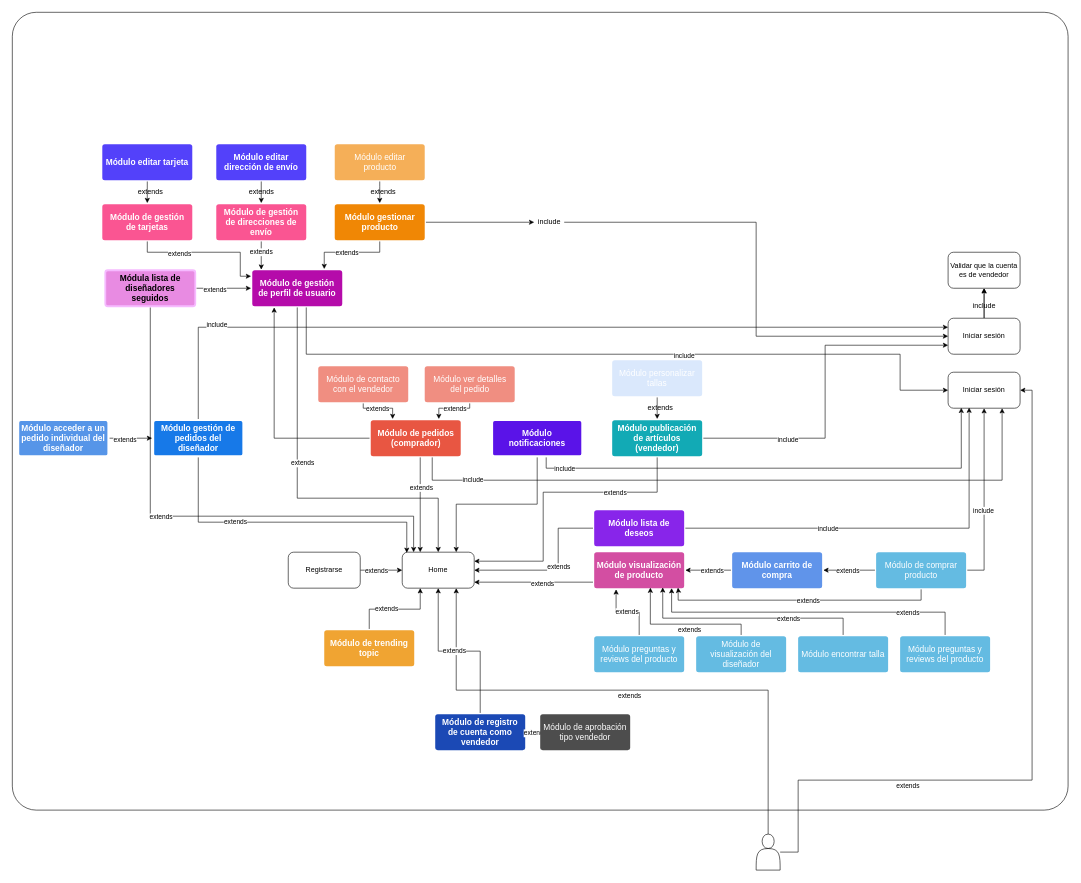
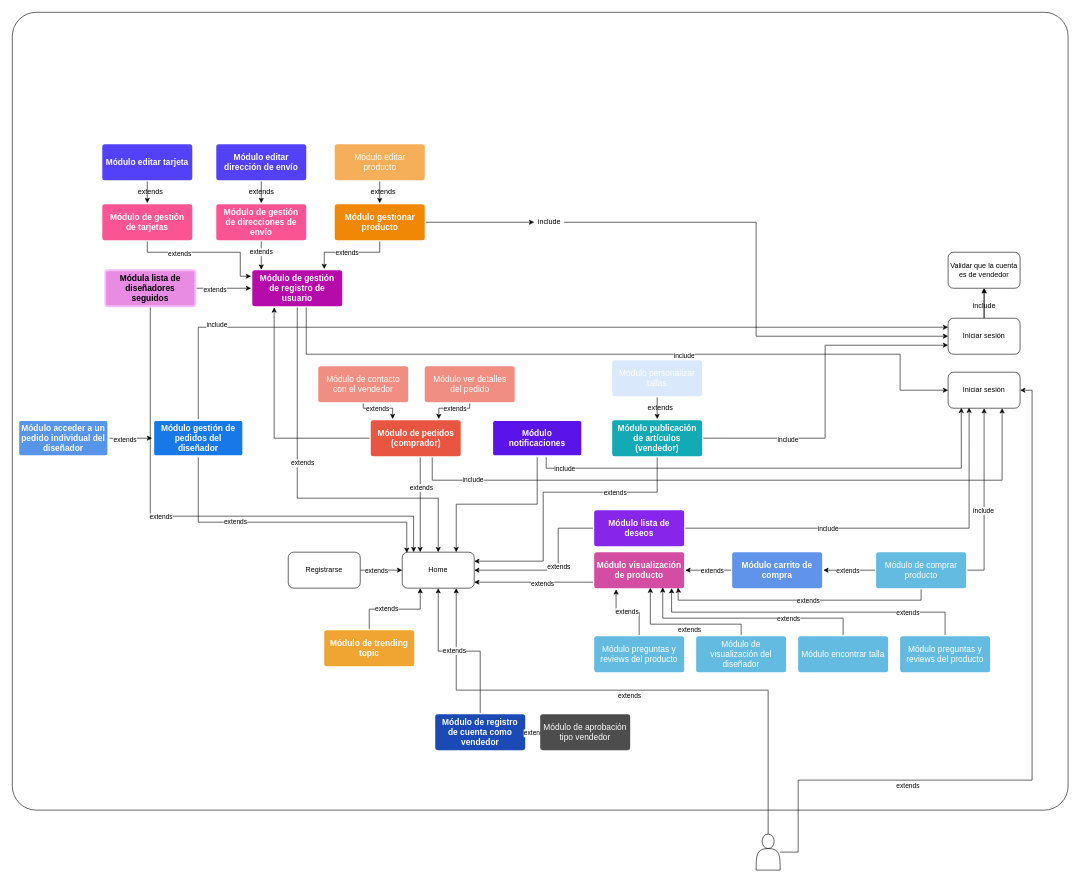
- <mxCell id="32" value="Módulo de gestión de perfil de usuario" style="rounded=1;whiteSpace=wrap;html=1;shadow=0;labelBackgroundColor=none;strokeColor=none;strokeWidth=3;fillColor=#B50BAA;fontFamily=Helvetica;fontSize=14;fontColor=#FFFFFF;align=center;spacing=5;fontStyle=1;arcSize=7;perimeterSpacing=2;" vertex="1" parent="1"><mxGeometry x="420" y="450" width="150" height="60" as="geometry" /></mxCell>
+ <mxCell id="32" value="Módulo de gestión de registro de usuario" style="rounded=1;whiteSpace=wrap;html=1;shadow=0;labelBackgroundColor=none;strokeColor=none;strokeWidth=3;fillColor=#B50BAA;fontFamily=Helvetica;fontSize=14;fontColor=#FFFFFF;align=center;spacing=5;fontStyle=1;arcSize=7;perimeterSpacing=2;" vertex="1" parent="1"><mxGeometry x="420" y="450" width="150" height="60" as="geometry" /></mxCell>
